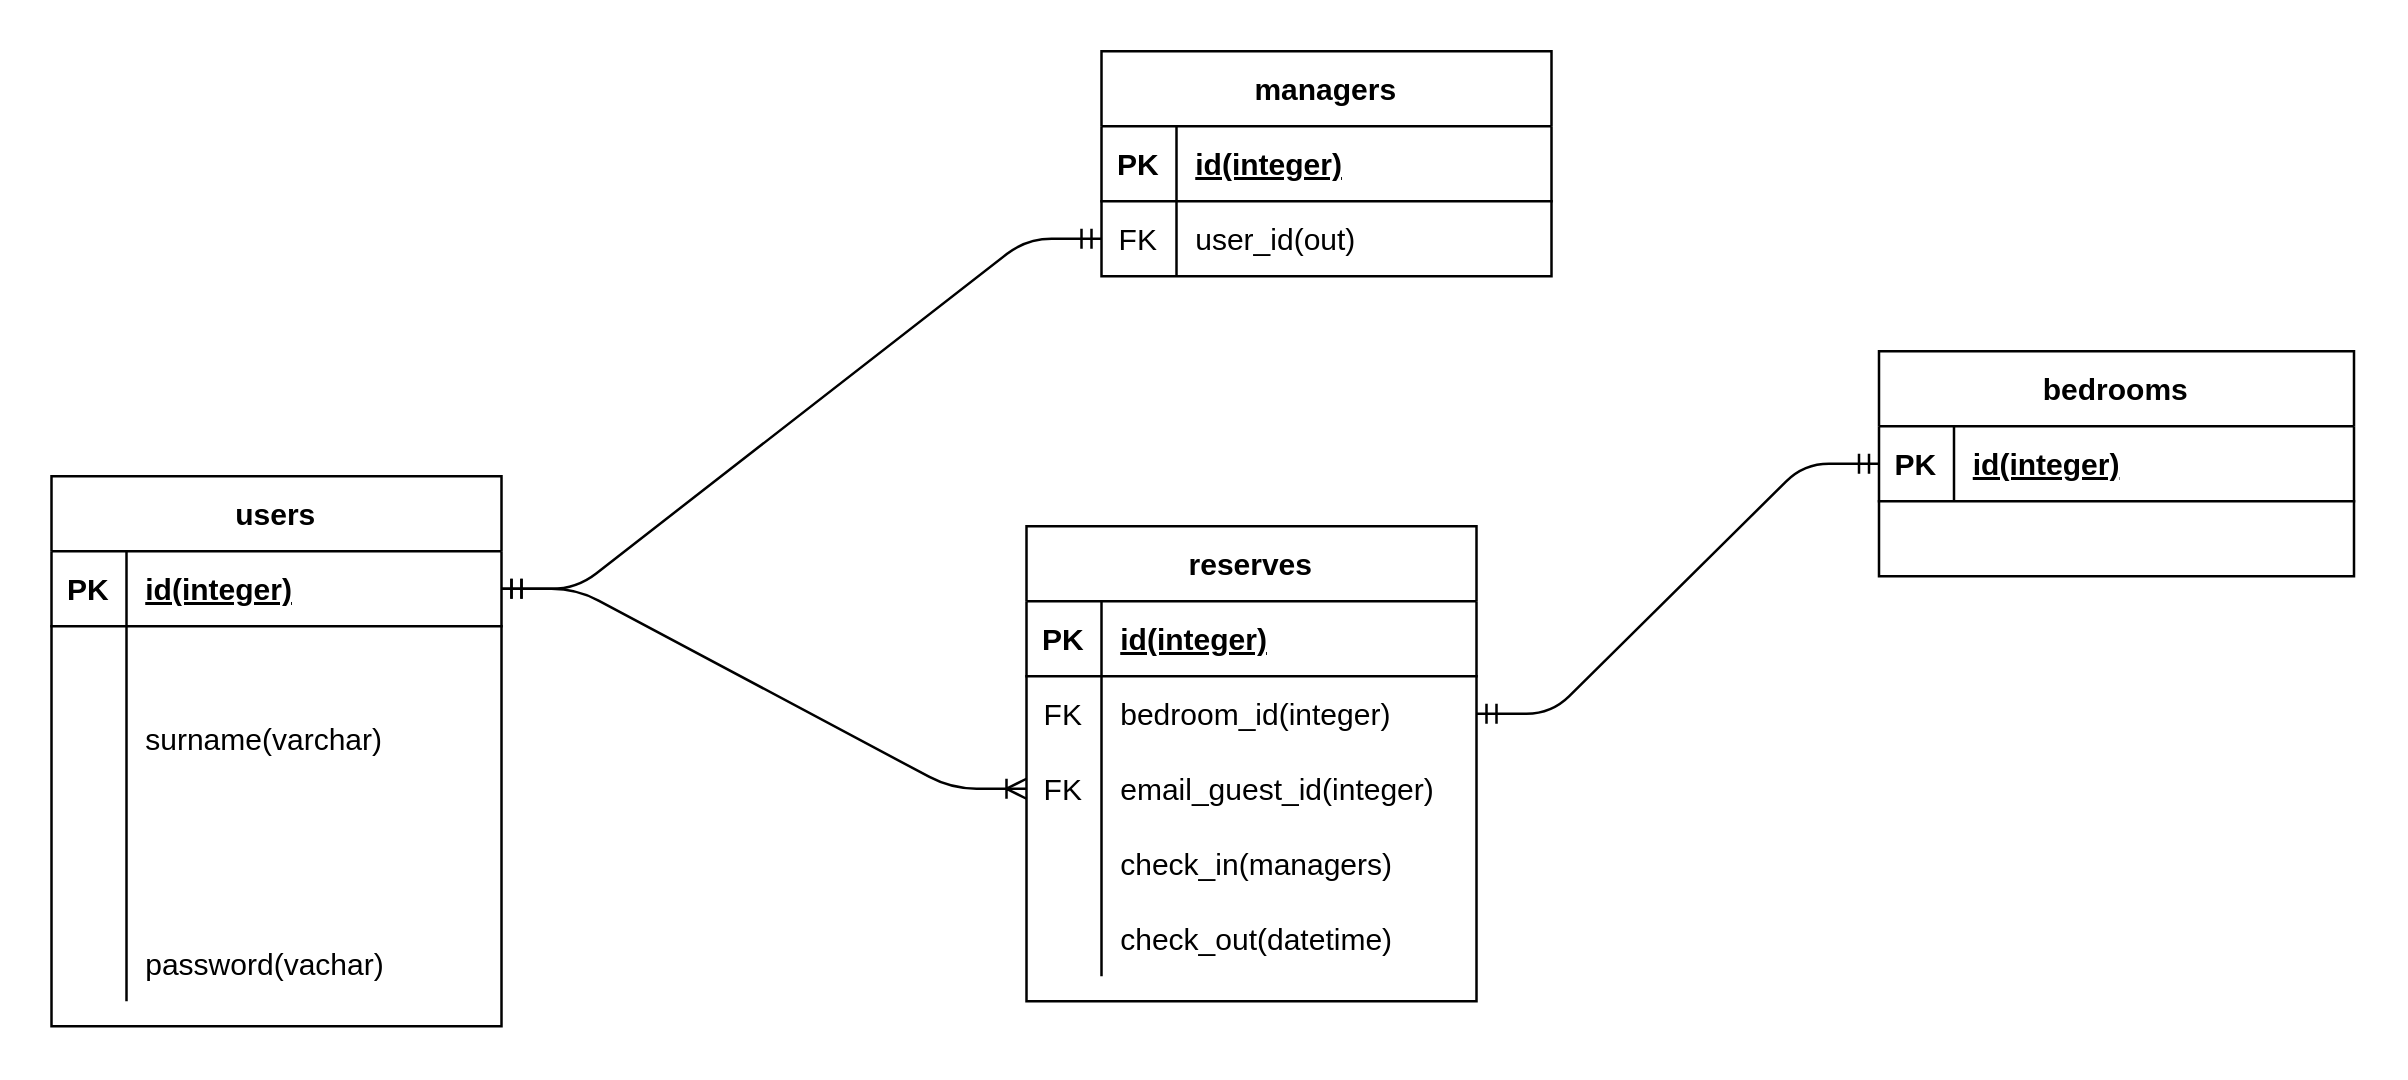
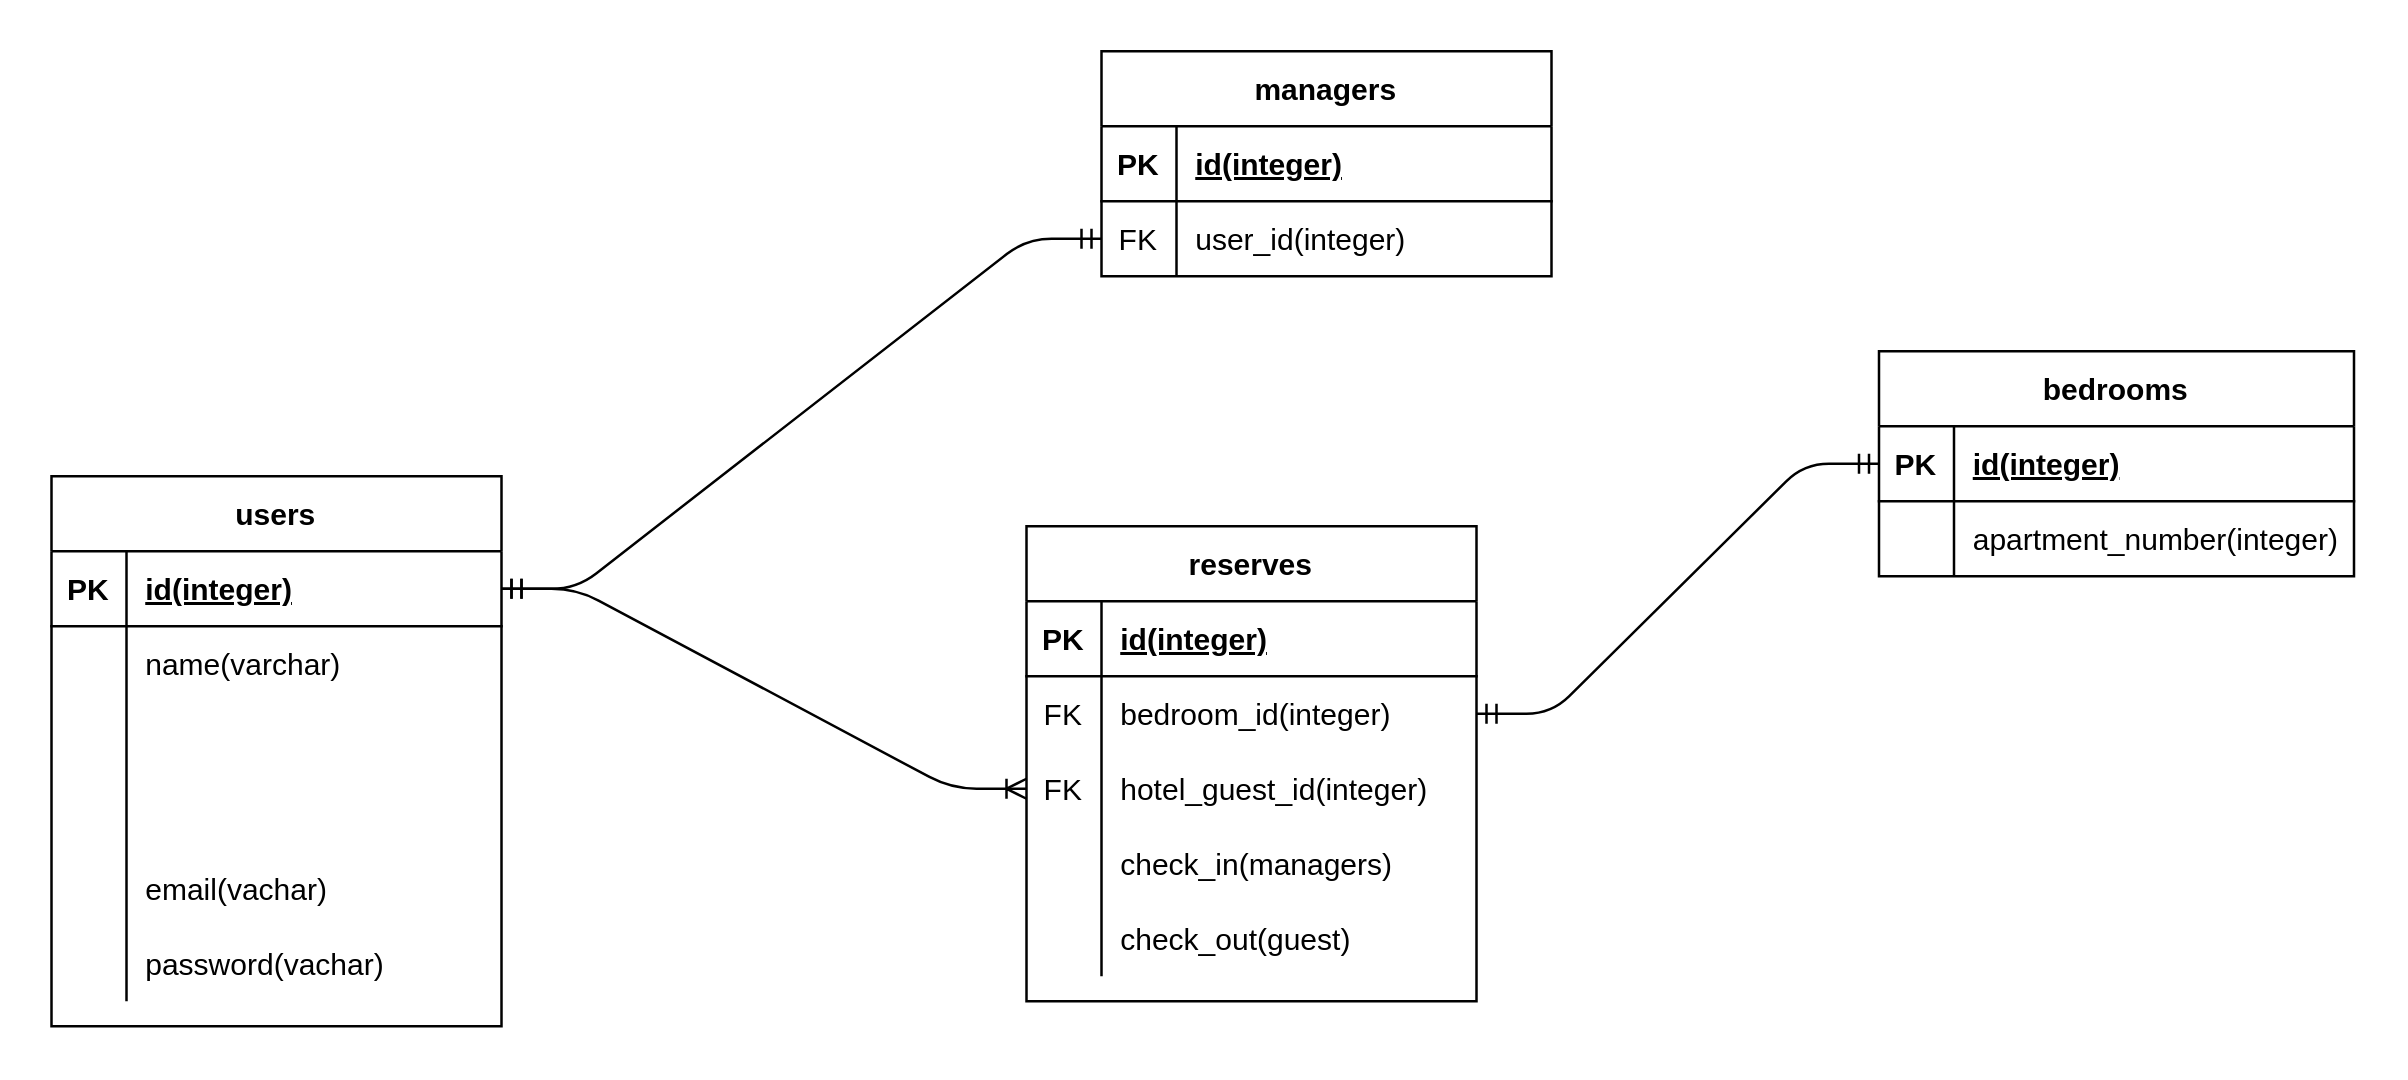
- <mxCell id="51" value="user_id(out)" style="shape=partialRectangle;connectable=0;fillColor=none;top=0;left=0;bottom=0;right=0;align=left;spacingLeft=6;overflow=hidden;" vertex="1" parent="49"><mxGeometry x="30" width="150" height="30" as="geometry"><mxRectangle width="150" height="30" as="alternateBounds" /></mxGeometry></mxCell>
+ <mxCell id="51" value="user_id(integer)" style="shape=partialRectangle;connectable=0;fillColor=none;top=0;left=0;bottom=0;right=0;align=left;spacingLeft=6;overflow=hidden;" vertex="1" parent="49"><mxGeometry x="30" width="150" height="30" as="geometry"><mxRectangle width="150" height="30" as="alternateBounds" /></mxGeometry></mxCell>
+ <mxCell id="26" value="apartment_number(integer)" style="shape=partialRectangle;connectable=0;fillColor=none;top=0;left=0;bottom=0;right=0;align=left;spacingLeft=6;overflow=hidden;" vertex="1" parent="24"><mxGeometry x="30" width="160" height="30" as="geometry"><mxRectangle width="160" height="30" as="alternateBounds" /></mxGeometry></mxCell>
+ <mxCell id="8" value="name(varchar)    " style="shape=partialRectangle;connectable=0;fillColor=none;top=0;left=0;bottom=0;right=0;align=left;spacingLeft=6;overflow=hidden;" parent="6" vertex="1"><mxGeometry x="30" width="150" height="30" as="geometry"><mxRectangle width="150" height="30" as="alternateBounds" /></mxGeometry></mxCell>
- <mxCell id="11" value="surname(varchar)" style="shape=partialRectangle;connectable=0;fillColor=none;top=0;left=0;bottom=0;right=0;align=left;spacingLeft=6;overflow=hidden;" parent="9" vertex="1"><mxGeometry x="30" width="150" height="30" as="geometry"><mxRectangle width="150" height="30" as="alternateBounds" /></mxGeometry></mxCell>
- <mxCell id="36" value="email_guest_id(integer)" style="shape=partialRectangle;connectable=0;fillColor=none;top=0;left=0;bottom=0;right=0;align=left;spacingLeft=6;overflow=hidden;" vertex="1" parent="34"><mxGeometry x="30" width="150" height="30" as="geometry"><mxRectangle width="150" height="30" as="alternateBounds" /></mxGeometry></mxCell>
+ <mxCell id="36" value="hotel_guest_id(integer)" style="shape=partialRectangle;connectable=0;fillColor=none;top=0;left=0;bottom=0;right=0;align=left;spacingLeft=6;overflow=hidden;" vertex="1" parent="34"><mxGeometry x="30" width="150" height="30" as="geometry"><mxRectangle width="150" height="30" as="alternateBounds" /></mxGeometry></mxCell>
+ <mxCell id="16" value="email(vachar)" style="shape=partialRectangle;connectable=0;fillColor=none;top=0;left=0;bottom=0;right=0;align=left;spacingLeft=6;overflow=hidden;" parent="14" vertex="1"><mxGeometry x="30" width="150" height="30" as="geometry"><mxRectangle width="150" height="30" as="alternateBounds" /></mxGeometry></mxCell>
- <mxCell id="42" value="check_out(datetime)" style="shape=partialRectangle;connectable=0;fillColor=none;top=0;left=0;bottom=0;right=0;align=left;spacingLeft=6;overflow=hidden;" vertex="1" parent="40"><mxGeometry x="30" width="150" height="30" as="geometry"><mxRectangle width="150" height="30" as="alternateBounds" /></mxGeometry></mxCell>
+ <mxCell id="42" value="check_out(guest)" style="shape=partialRectangle;connectable=0;fillColor=none;top=0;left=0;bottom=0;right=0;align=left;spacingLeft=6;overflow=hidden;" vertex="1" parent="40"><mxGeometry x="30" width="150" height="30" as="geometry"><mxRectangle width="150" height="30" as="alternateBounds" /></mxGeometry></mxCell>
